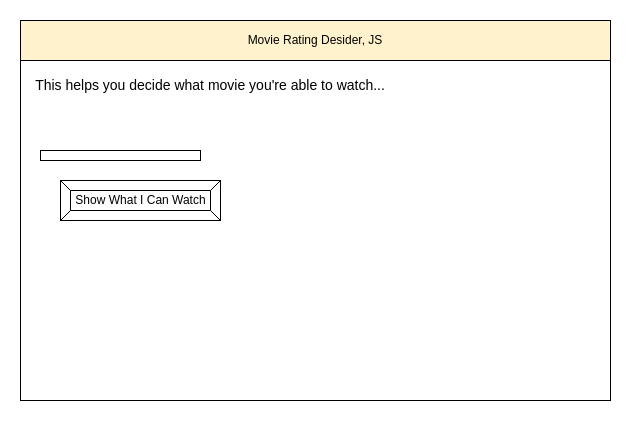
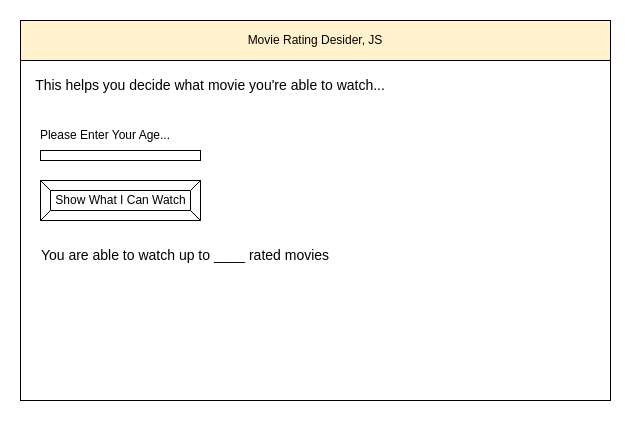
+ <mxCell id="6" value="Please Enter Your Age..." style="text;html=1;strokeColor=none;fillColor=none;align=center;verticalAlign=middle;whiteSpace=wrap;rounded=0;" vertex="1" parent="1"><mxGeometry x="30" y="120" width="150" height="30" as="geometry" /></mxCell>
- <mxCell id="4" value="Show What I Can Watch" style="labelPosition=center;verticalLabelPosition=middle;align=center;html=1;shape=mxgraph.basic.button;dx=10;" parent="1" vertex="1"><mxGeometry x="60" y="180" width="160" height="40" as="geometry" /></mxCell>
+ <mxCell id="4" value="Show What I Can Watch" style="labelPosition=center;verticalLabelPosition=middle;align=center;html=1;shape=mxgraph.basic.button;dx=10;" parent="1" vertex="1"><mxGeometry x="40" y="180" width="160" height="40" as="geometry" /></mxCell>
+ <mxCell id="8" value="You are able to watch up to ____ rated movies" style="text;html=1;strokeColor=none;fillColor=none;align=center;verticalAlign=middle;whiteSpace=wrap;rounded=0;fontSize=14;" vertex="1" parent="1"><mxGeometry x="30" y="240" width="310" height="30" as="geometry" /></mxCell>
